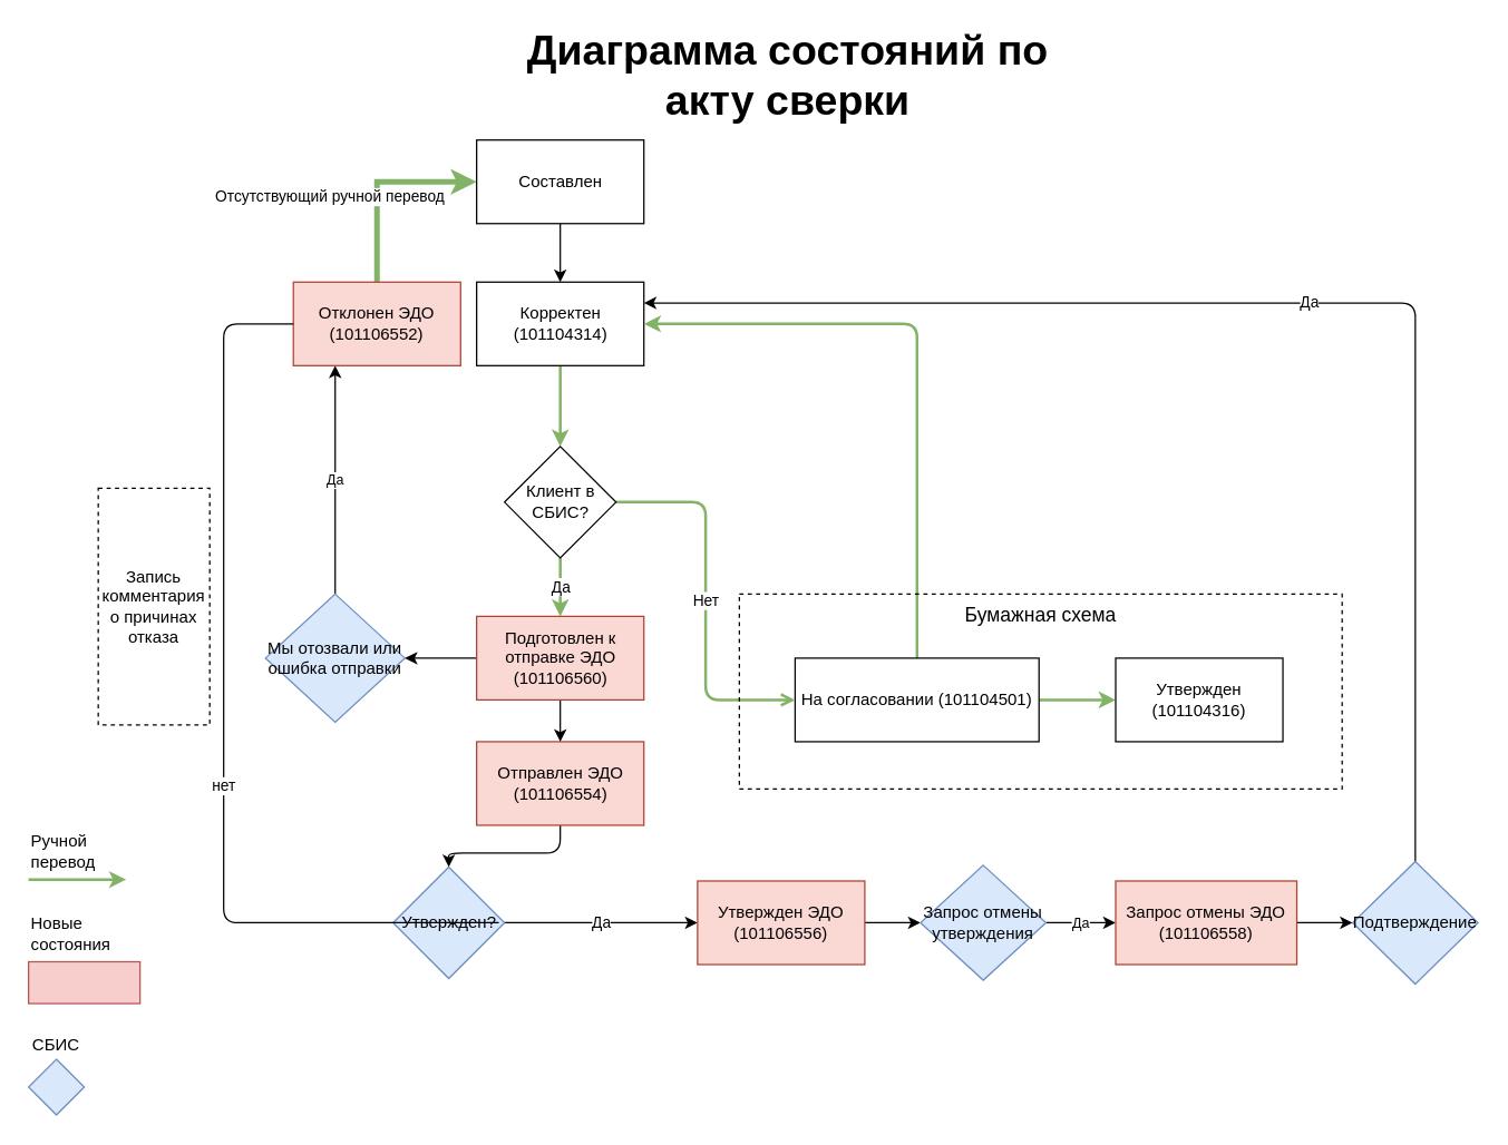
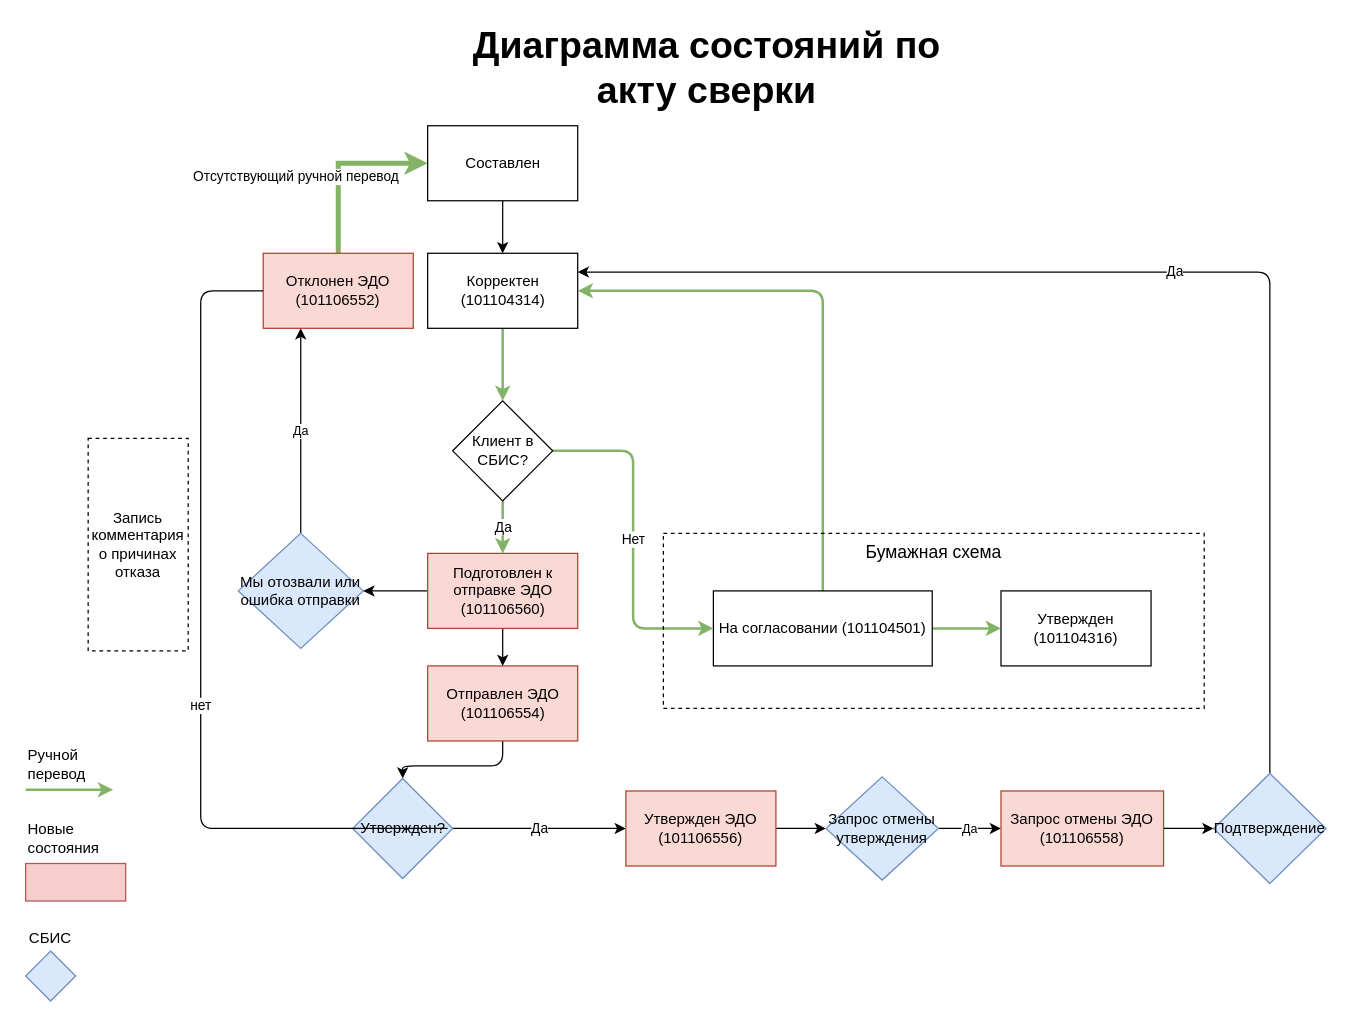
- <mxCell id="11" value="Нет" style="edgeStyle=orthogonalEdgeStyle;orthogonalLoop=1;jettySize=auto;html=1;exitX=1;exitY=0.5;exitDx=0;exitDy=0;entryX=0;entryY=0.5;entryDx=0;entryDy=0;strokeWidth=2;gradientColor=#97d077;fillColor=#d5e8d4;strokeColor=#82b366;endArrow=open;" parent="1" source="13" target="6" edge="1"><mxGeometry relative="1" as="geometry" /></mxCell>
+ <mxCell id="11" value="Нет" style="edgeStyle=orthogonalEdgeStyle;orthogonalLoop=1;jettySize=auto;html=1;exitX=1;exitY=0.5;exitDx=0;exitDy=0;entryX=0;entryY=0.5;entryDx=0;entryDy=0;strokeWidth=2;gradientColor=#97d077;fillColor=#d5e8d4;strokeColor=#82b366;" parent="1" source="13" target="6" edge="1"><mxGeometry relative="1" as="geometry" /></mxCell>
